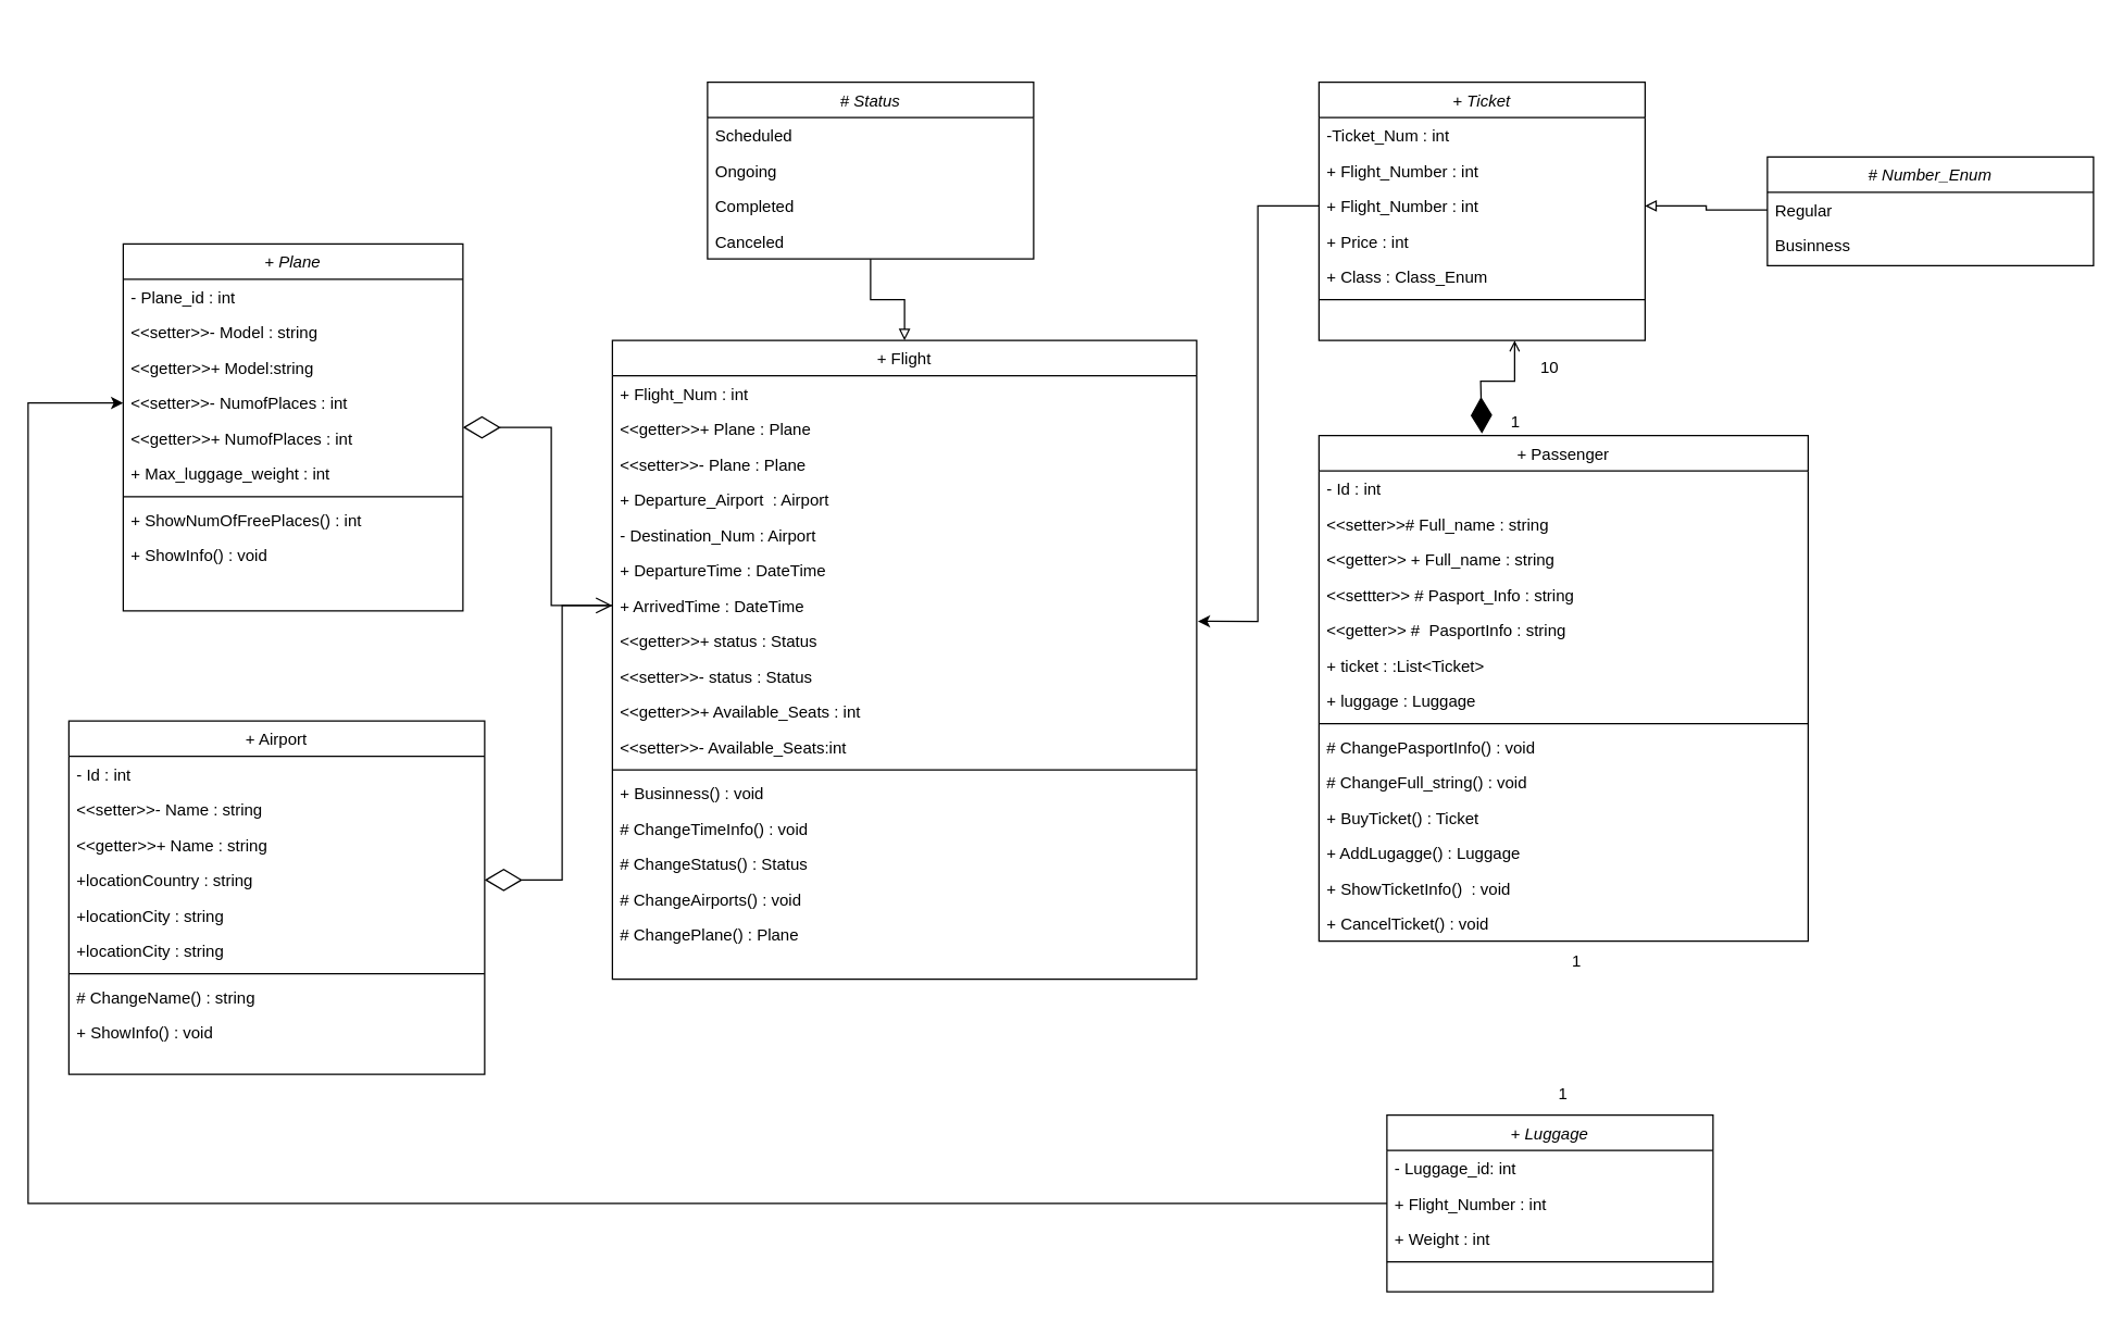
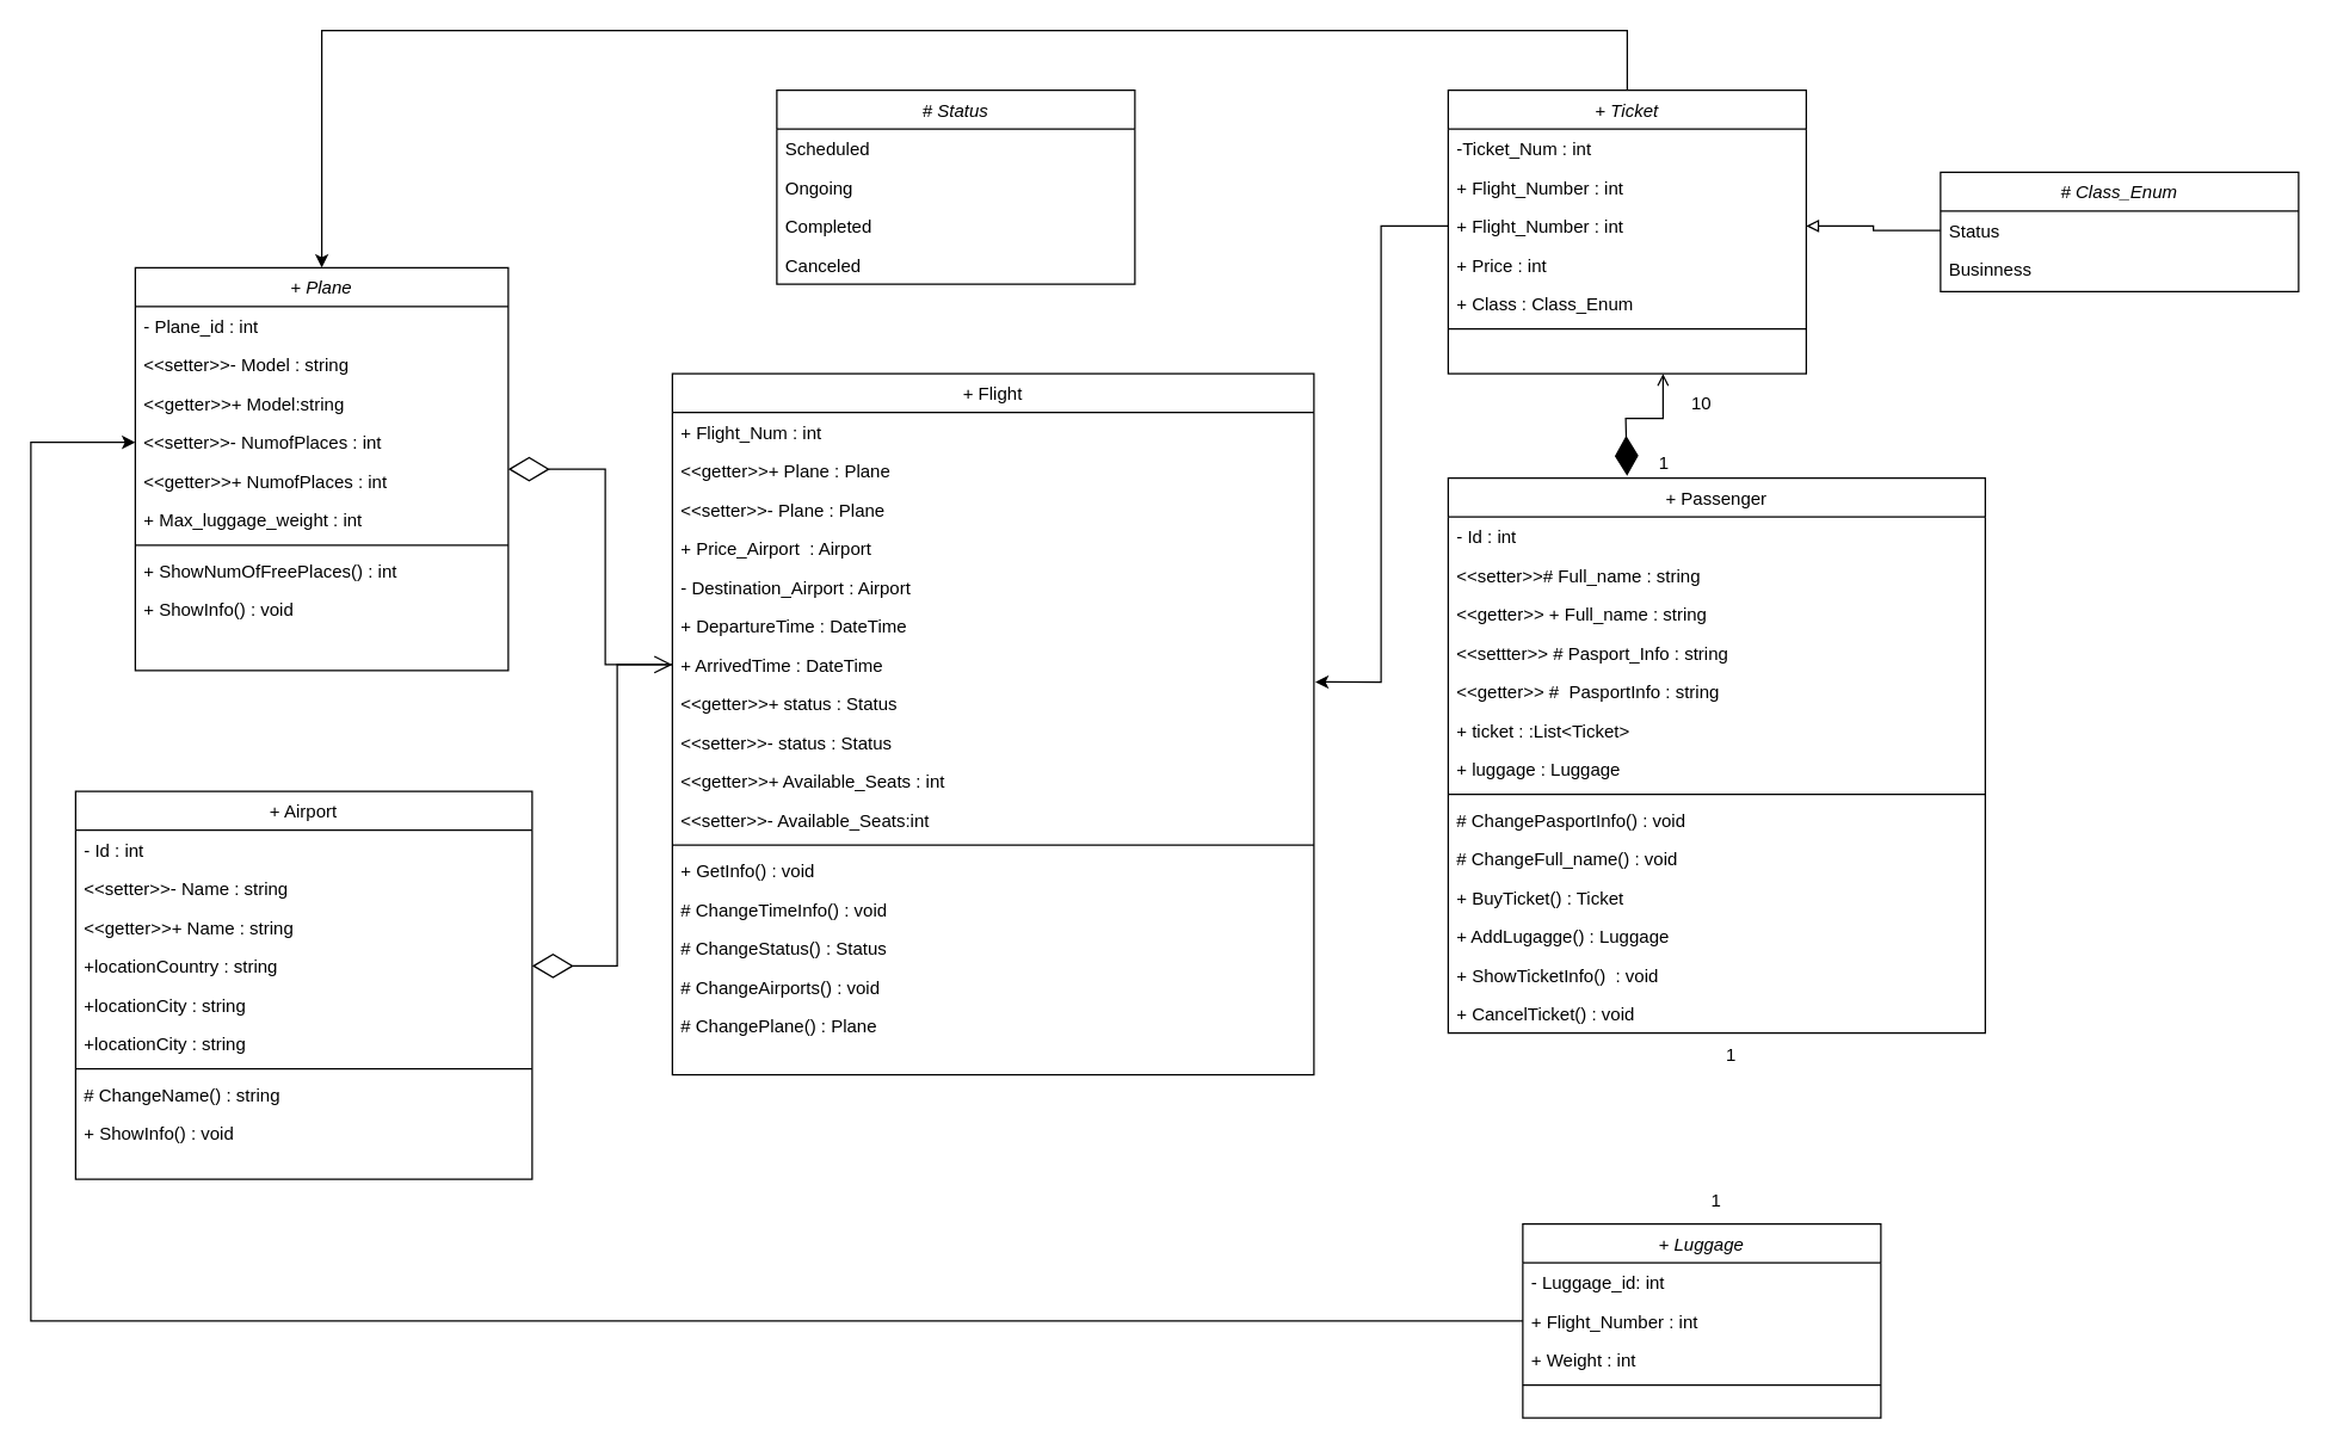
+ <mxCell id="38" style="edgeStyle=orthogonalEdgeStyle;rounded=0;orthogonalLoop=1;jettySize=auto;html=1;entryX=0.5;entryY=0;entryDx=0;entryDy=0;" parent="1" source="39" target="3" edge="1"><mxGeometry relative="1" as="geometry"><Array as="points"><mxPoint x="1090" y="20" /><mxPoint x="215" y="20" /></Array></mxGeometry></mxCell>
- <mxCell id="46" value="# Number_Enum" style="swimlane;fontStyle=2;align=center;verticalAlign=top;childLayout=stackLayout;horizontal=1;startSize=26;horizontalStack=0;resizeParent=1;resizeLast=0;collapsible=1;marginBottom=0;rounded=0;shadow=0;strokeWidth=1;" parent="1" vertex="1"><mxGeometry x="1300" y="115" width="240" height="80" as="geometry"><mxRectangle x="230" y="140" width="160" height="26" as="alternateBounds" /></mxGeometry></mxCell>
+ <mxCell id="46" value="# Class_Enum" style="swimlane;fontStyle=2;align=center;verticalAlign=top;childLayout=stackLayout;horizontal=1;startSize=26;horizontalStack=0;resizeParent=1;resizeLast=0;collapsible=1;marginBottom=0;rounded=0;shadow=0;strokeWidth=1;" parent="1" vertex="1"><mxGeometry x="1300" y="115" width="240" height="80" as="geometry"><mxRectangle x="230" y="140" width="160" height="26" as="alternateBounds" /></mxGeometry></mxCell>
- <mxCell id="47" value="Regular" style="text;align=left;verticalAlign=top;spacingLeft=4;spacingRight=4;overflow=hidden;rotatable=0;points=[[0,0.5],[1,0.5]];portConstraint=eastwest;rounded=0;shadow=0;html=0;" parent="46" vertex="1"><mxGeometry y="26" width="240" height="26" as="geometry" /></mxCell>
+ <mxCell id="47" value="Status" style="text;align=left;verticalAlign=top;spacingLeft=4;spacingRight=4;overflow=hidden;rotatable=0;points=[[0,0.5],[1,0.5]];portConstraint=eastwest;rounded=0;shadow=0;html=0;" parent="46" vertex="1"><mxGeometry y="26" width="240" height="26" as="geometry" /></mxCell>
- <mxCell id="73" style="edgeStyle=orthogonalEdgeStyle;rounded=0;orthogonalLoop=1;jettySize=auto;html=1;endArrow=block;endFill=0;" parent="1" source="74" target="55" edge="1"><mxGeometry relative="1" as="geometry" /></mxCell>
- <mxCell id="59" value="+ Departure_Airport  : Airport" style="text;align=left;verticalAlign=top;spacingLeft=4;spacingRight=4;overflow=hidden;rotatable=0;points=[[0,0.5],[1,0.5]];portConstraint=eastwest;" parent="55" vertex="1"><mxGeometry y="104" width="430" height="26" as="geometry" /></mxCell>
+ <mxCell id="59" value="+ Price_Airport  : Airport" style="text;align=left;verticalAlign=top;spacingLeft=4;spacingRight=4;overflow=hidden;rotatable=0;points=[[0,0.5],[1,0.5]];portConstraint=eastwest;" parent="55" vertex="1"><mxGeometry y="104" width="430" height="26" as="geometry" /></mxCell>
- <mxCell id="60" value="- Destination_Num : Airport" style="text;align=left;verticalAlign=top;spacingLeft=4;spacingRight=4;overflow=hidden;rotatable=0;points=[[0,0.5],[1,0.5]];portConstraint=eastwest;" parent="55" vertex="1"><mxGeometry y="130" width="430" height="26" as="geometry" /></mxCell>
+ <mxCell id="60" value="- Destination_Airport : Airport" style="text;align=left;verticalAlign=top;spacingLeft=4;spacingRight=4;overflow=hidden;rotatable=0;points=[[0,0.5],[1,0.5]];portConstraint=eastwest;" parent="55" vertex="1"><mxGeometry y="130" width="430" height="26" as="geometry" /></mxCell>
- <mxCell id="33" value="# ChangeFull_string() : void" style="text;align=left;verticalAlign=top;spacingLeft=4;spacingRight=4;overflow=hidden;rotatable=0;points=[[0,0.5],[1,0.5]];portConstraint=eastwest;" parent="23" vertex="1"><mxGeometry y="242" width="360" height="26" as="geometry" /></mxCell>
+ <mxCell id="33" value="# ChangeFull_name() : void" style="text;align=left;verticalAlign=top;spacingLeft=4;spacingRight=4;overflow=hidden;rotatable=0;points=[[0,0.5],[1,0.5]];portConstraint=eastwest;" parent="23" vertex="1"><mxGeometry y="242" width="360" height="26" as="geometry" /></mxCell>
- <mxCell id="68" value="+ Businness() : void" style="text;align=left;verticalAlign=top;spacingLeft=4;spacingRight=4;overflow=hidden;rotatable=0;points=[[0,0.5],[1,0.5]];portConstraint=eastwest;" parent="55" vertex="1"><mxGeometry y="320" width="430" height="26" as="geometry" /></mxCell>
+ <mxCell id="68" value="+ GetInfo() : void" style="text;align=left;verticalAlign=top;spacingLeft=4;spacingRight=4;overflow=hidden;rotatable=0;points=[[0,0.5],[1,0.5]];portConstraint=eastwest;" parent="55" vertex="1"><mxGeometry y="320" width="430" height="26" as="geometry" /></mxCell>
